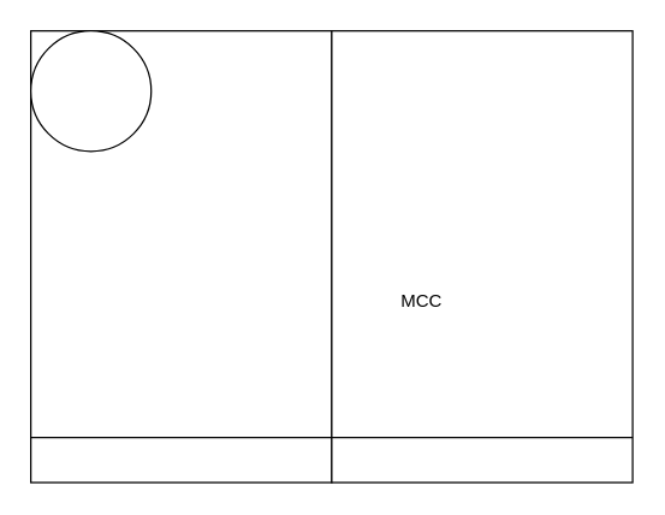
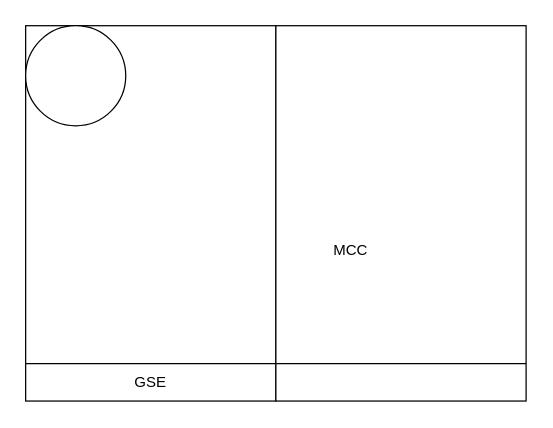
+ <mxCell id="5" value="GSE" style="text;html=1;strokeColor=none;fillColor=none;align=center;verticalAlign=middle;whiteSpace=wrap;rounded=0;" vertex="1" parent="1"><mxGeometry x="90" y="290" width="60" height="30" as="geometry" /></mxCell>
